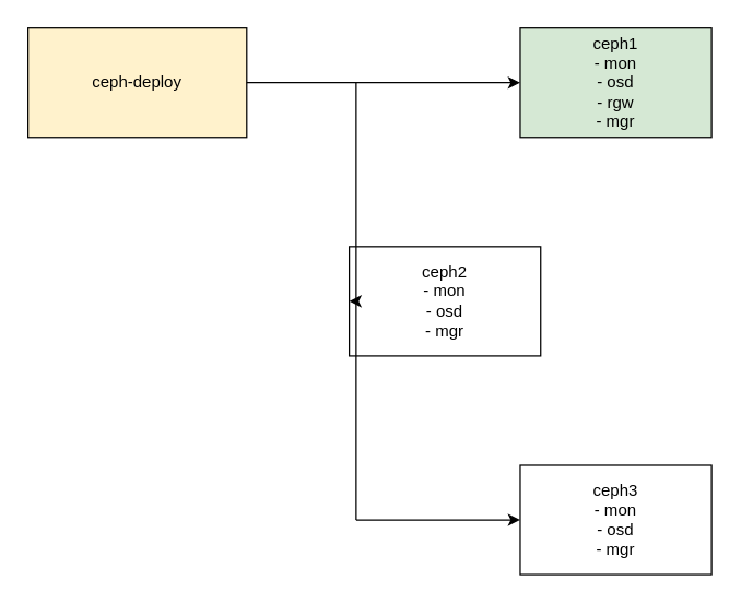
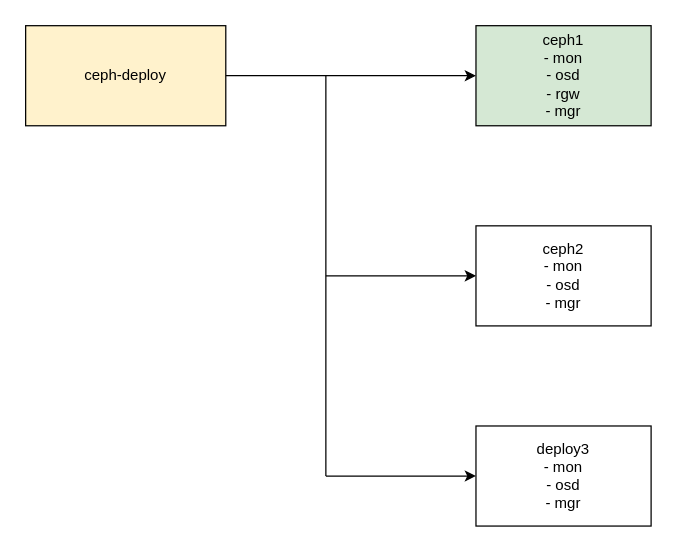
- <mxCell id="5" value="&lt;div&gt;ceph2&lt;/div&gt;&lt;div&gt;- mon&lt;/div&gt;&lt;div&gt;- osd&lt;/div&gt;&lt;div&gt;- mgr&lt;br&gt;&lt;/div&gt;" style="rounded=0;whiteSpace=wrap;html=1;" vertex="1" parent="1"><mxGeometry x="255" y="180" width="140" height="80" as="geometry" /></mxCell>
+ <mxCell id="5" value="&lt;div&gt;ceph2&lt;/div&gt;&lt;div&gt;- mon&lt;/div&gt;&lt;div&gt;- osd&lt;/div&gt;&lt;div&gt;- mgr&lt;br&gt;&lt;/div&gt;" style="rounded=0;whiteSpace=wrap;html=1;" vertex="1" parent="1"><mxGeometry x="380" y="180" width="140" height="80" as="geometry" /></mxCell>
- <mxCell id="6" value="&lt;div&gt;ceph3&lt;/div&gt;&lt;div&gt;- mon&lt;/div&gt;&lt;div&gt;- osd&lt;/div&gt;&lt;div&gt;- mgr&lt;br&gt;&lt;/div&gt;" style="rounded=0;whiteSpace=wrap;html=1;" vertex="1" parent="1"><mxGeometry x="380" y="340" width="140" height="80" as="geometry" /></mxCell>
+ <mxCell id="6" value="&lt;div&gt;deploy3&lt;/div&gt;&lt;div&gt;- mon&lt;/div&gt;&lt;div&gt;- osd&lt;/div&gt;&lt;div&gt;- mgr&lt;br&gt;&lt;/div&gt;" style="rounded=0;whiteSpace=wrap;html=1;" vertex="1" parent="1"><mxGeometry x="380" y="340" width="140" height="80" as="geometry" /></mxCell>
